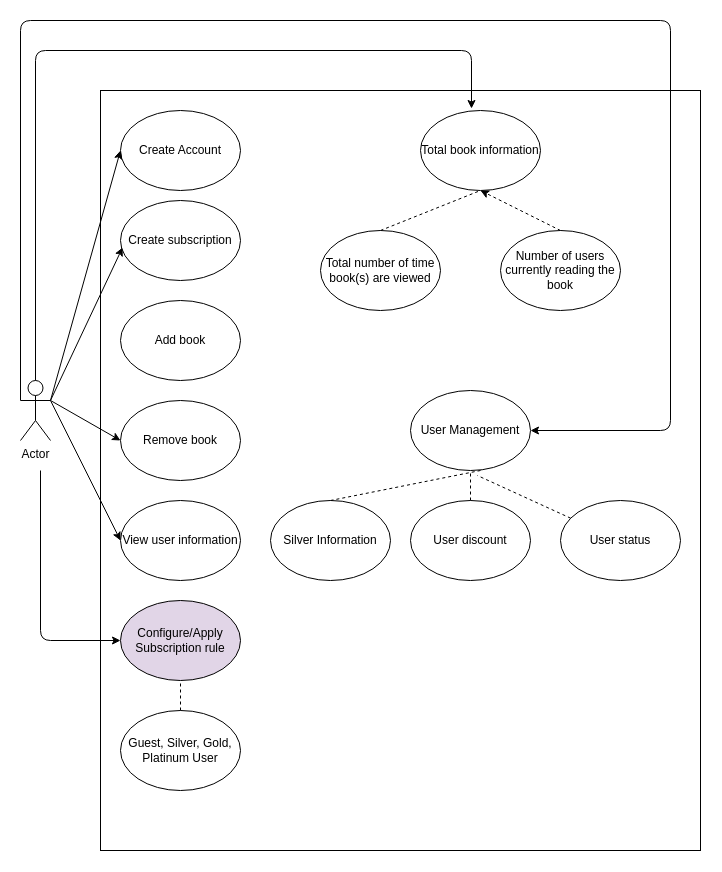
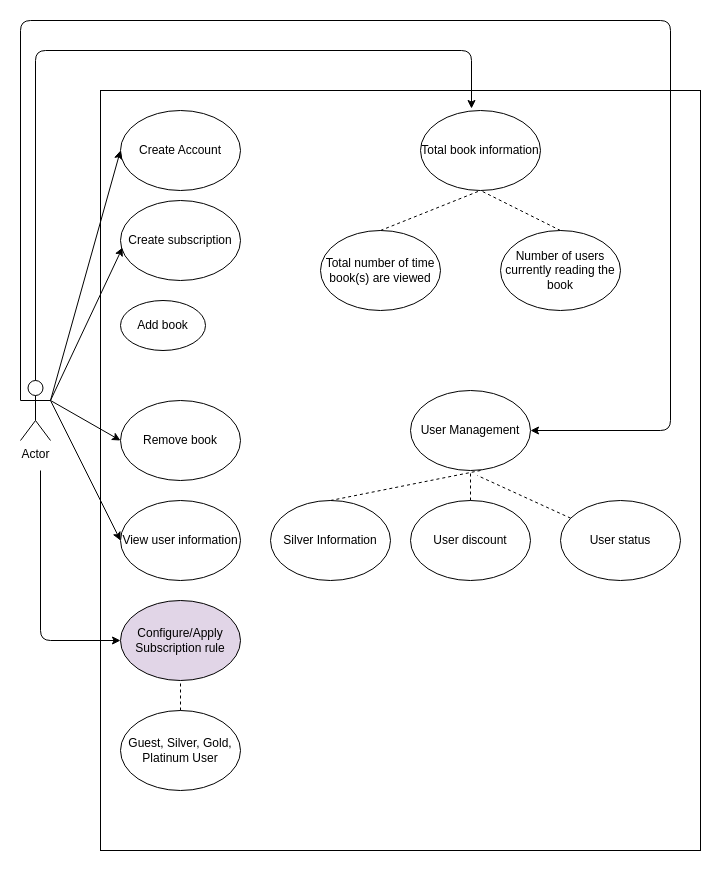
- <mxCell id="13" value="" style="endArrow=classic;dashed=1;html=1;entryX=0.5;entryY=1;entryDx=0;entryDy=0;exitX=0.5;exitY=0;exitDx=0;exitDy=0;" edge="1" parent="1" source="11" target="9"><mxGeometry width="50" height="50" relative="1" as="geometry"><mxPoint x="480" y="240" as="sourcePoint" /><mxPoint x="530" y="190" as="targetPoint" /></mxGeometry></mxCell>
+ <mxCell id="13" value="" style="endArrow=none;dashed=1;html=1;entryX=0.5;entryY=1;entryDx=0;entryDy=0;exitX=0.5;exitY=0;exitDx=0;exitDy=0;" edge="1" parent="1" source="11" target="9"><mxGeometry width="50" height="50" relative="1" as="geometry"><mxPoint x="480" y="240" as="sourcePoint" /><mxPoint x="530" y="190" as="targetPoint" /></mxGeometry></mxCell>
- <mxCell id="6" value="Add book" style="ellipse;whiteSpace=wrap;html=1;" vertex="1" parent="1"><mxGeometry x="120" y="300" width="120" height="80" as="geometry" /></mxCell>
+ <mxCell id="6" value="Add book" style="ellipse;whiteSpace=wrap;html=1;" vertex="1" parent="1"><mxGeometry x="120" y="300" width="85" height="50" as="geometry" /></mxCell>
